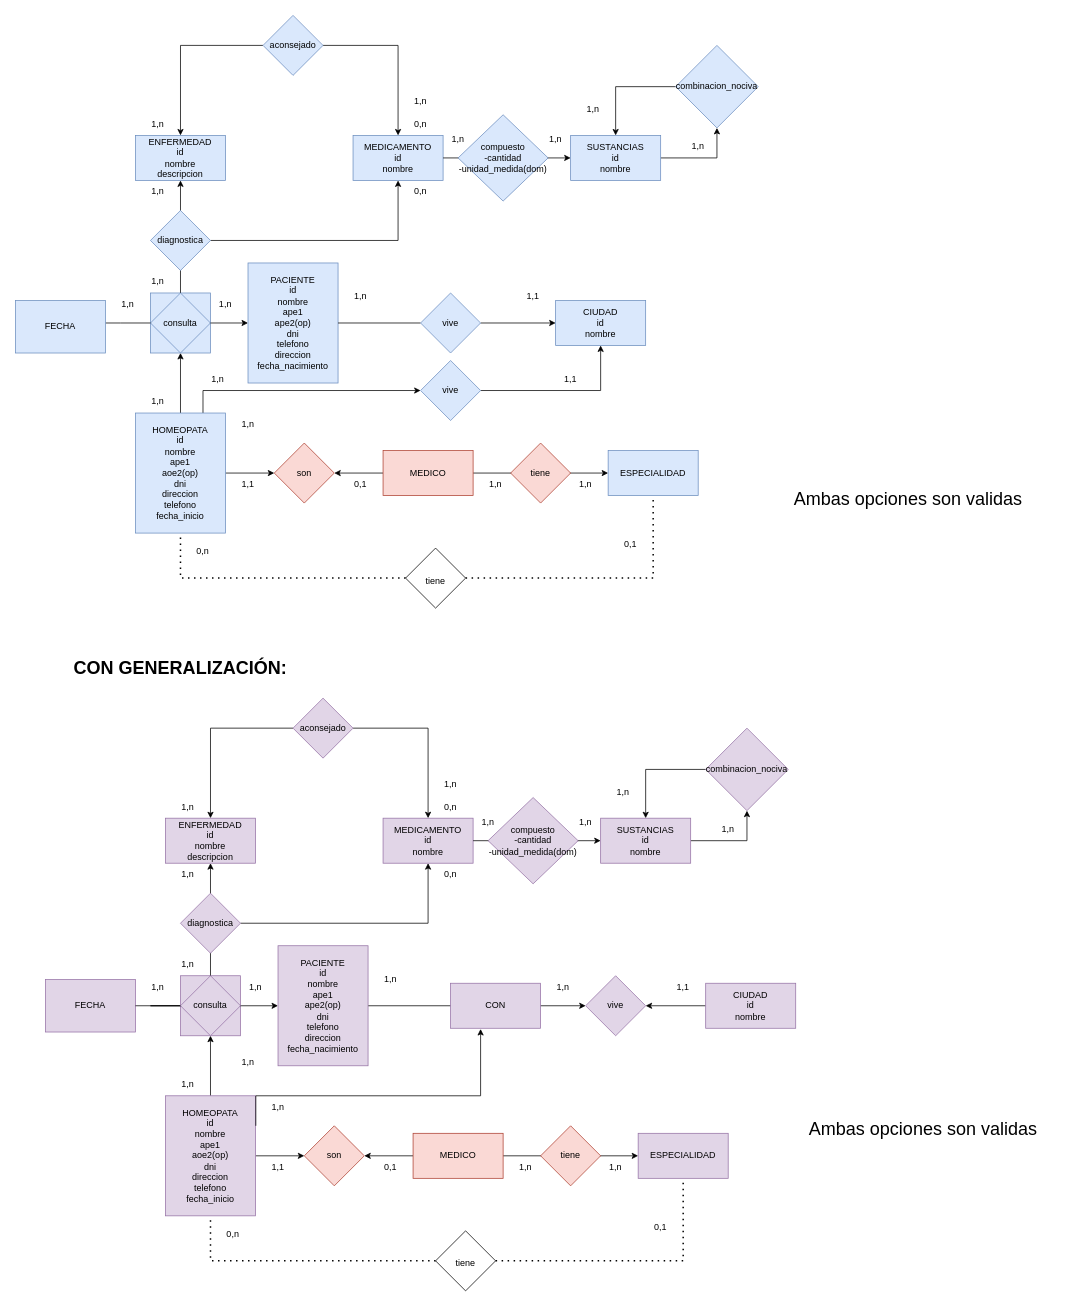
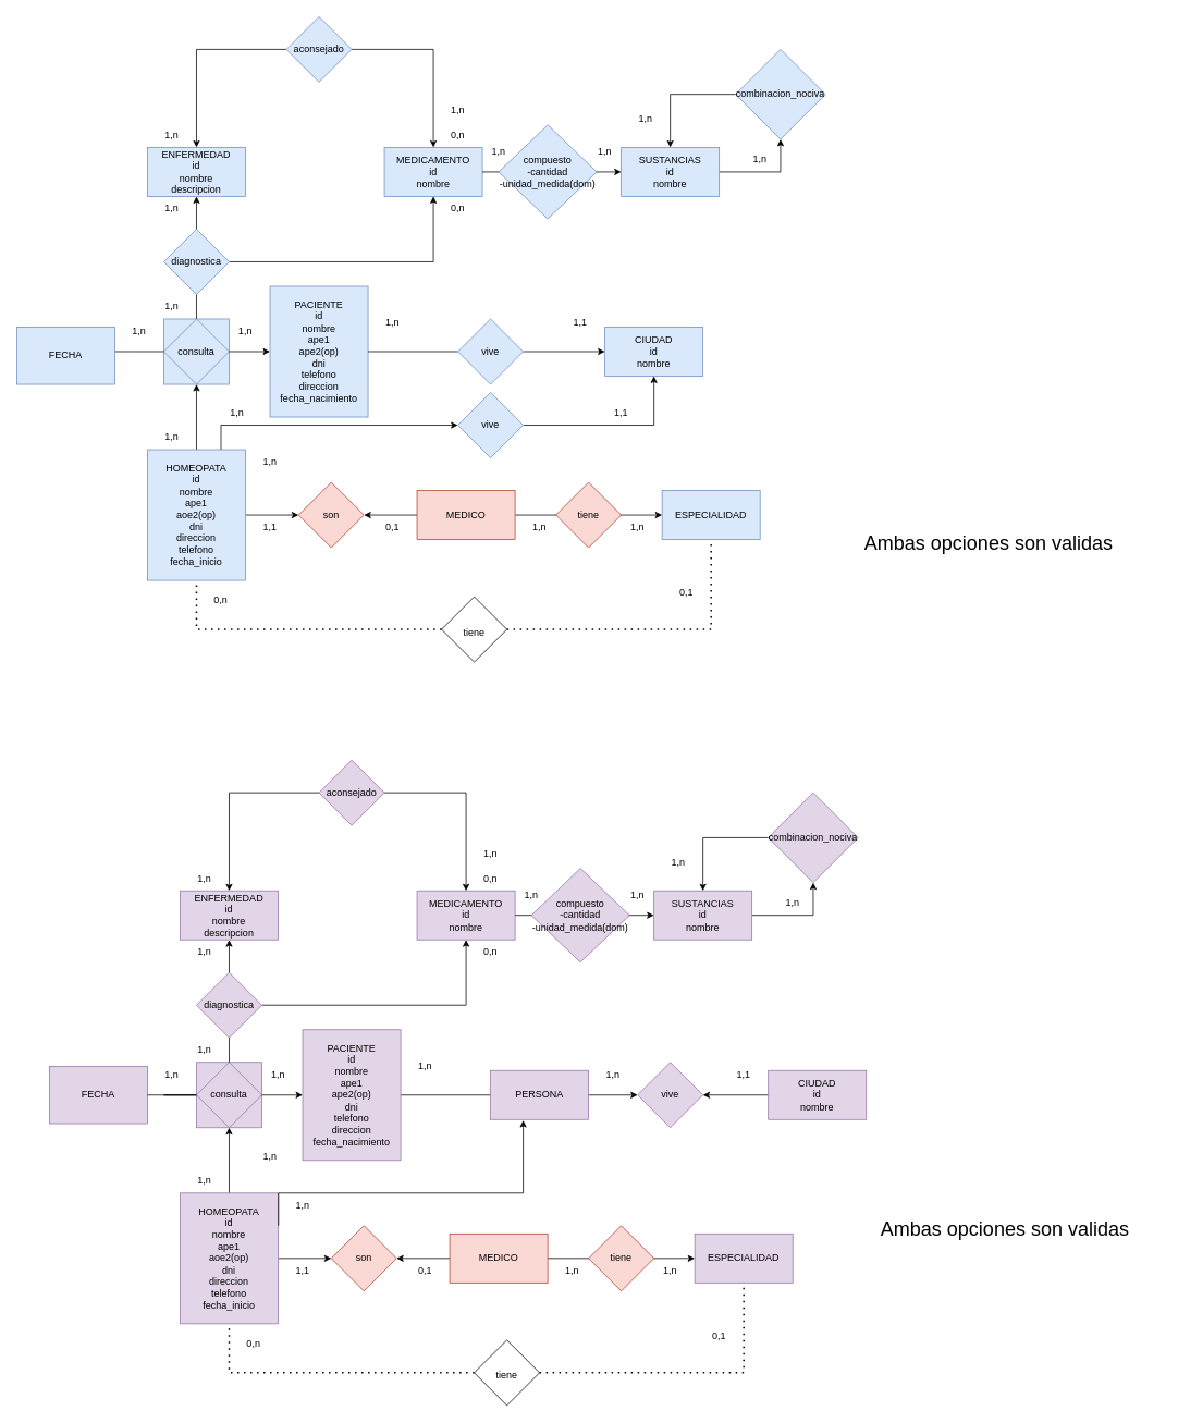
- <mxCell id="54" value="&lt;font style=&quot;font-size: 24px;&quot;&gt;&lt;b&gt;CON GENERALIZACIÓN:&lt;/b&gt;&lt;/font&gt;" style="text;html=1;strokeColor=none;fillColor=none;align=center;verticalAlign=middle;whiteSpace=wrap;rounded=0;" vertex="1" parent="1"><mxGeometry x="25" y="850" width="430" height="80" as="geometry" /></mxCell>
- <mxCell id="125" value="CON" style="rounded=0;whiteSpace=wrap;html=1;fillColor=#e1d5e7;strokeColor=#9673a6;" vertex="1" parent="1"><mxGeometry x="600" y="1310" width="120" height="60" as="geometry" /></mxCell>
+ <mxCell id="125" value="PERSONA" style="rounded=0;whiteSpace=wrap;html=1;fillColor=#e1d5e7;strokeColor=#9673a6;" vertex="1" parent="1"><mxGeometry x="600" y="1310" width="120" height="60" as="geometry" /></mxCell>
